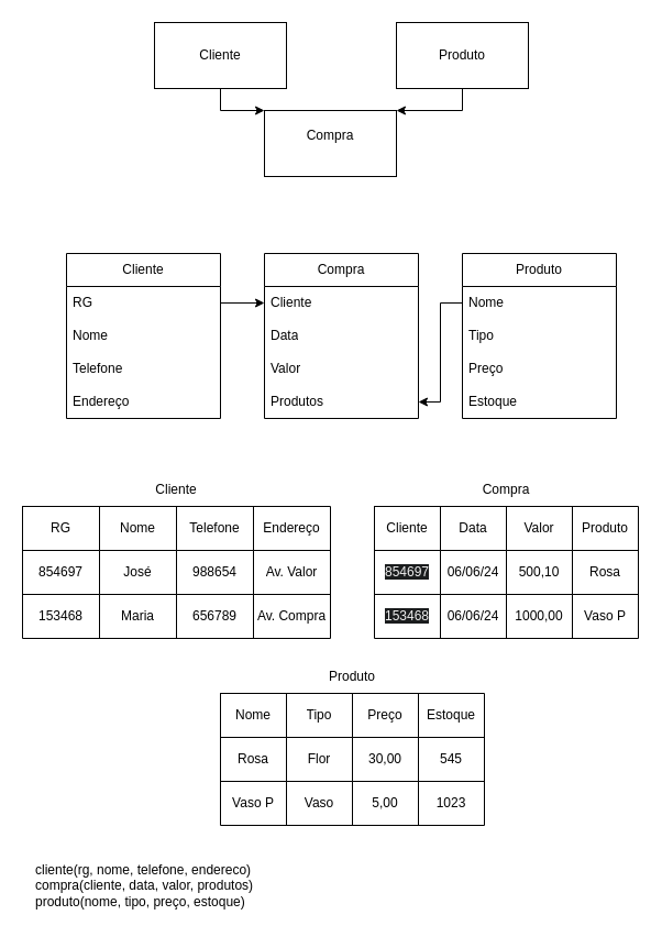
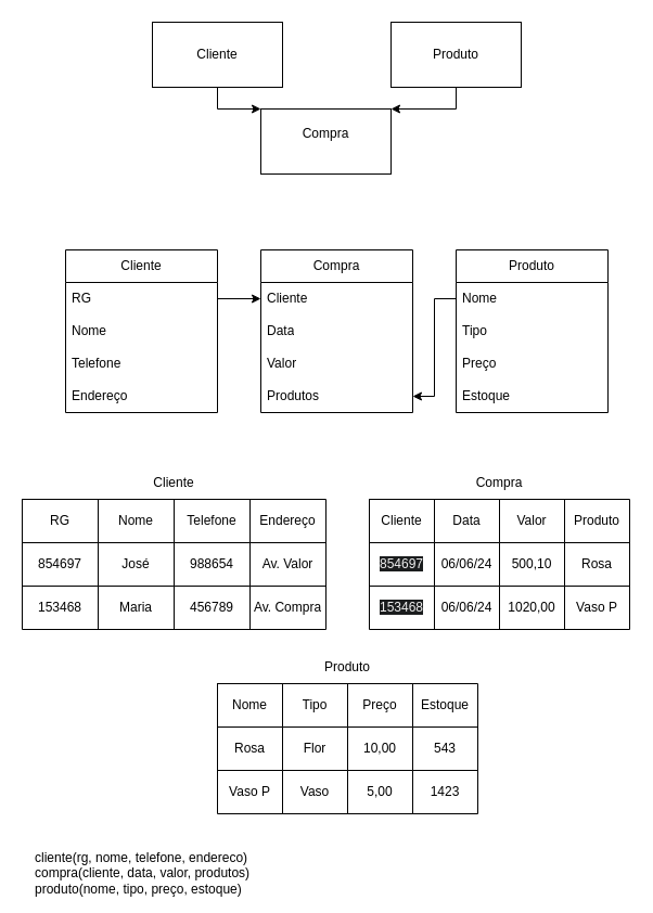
- <mxCell id="38" value="656789" style="shape=partialRectangle;html=1;whiteSpace=wrap;connectable=0;strokeColor=inherit;overflow=hidden;fillColor=none;top=0;left=0;bottom=0;right=0;pointerEvents=1;" parent="35" vertex="1"><mxGeometry x="140" width="70" height="40" as="geometry"><mxRectangle width="70" height="40" as="alternateBounds" /></mxGeometry></mxCell>
+ <mxCell id="38" value="456789" style="shape=partialRectangle;html=1;whiteSpace=wrap;connectable=0;strokeColor=inherit;overflow=hidden;fillColor=none;top=0;left=0;bottom=0;right=0;pointerEvents=1;" parent="35" vertex="1"><mxGeometry x="140" width="70" height="40" as="geometry"><mxRectangle width="70" height="40" as="alternateBounds" /></mxGeometry></mxCell>
- <mxCell id="54" value="1000,00" style="shape=partialRectangle;html=1;whiteSpace=wrap;connectable=0;strokeColor=inherit;overflow=hidden;fillColor=none;top=0;left=0;bottom=0;right=0;pointerEvents=1;" parent="51" vertex="1"><mxGeometry x="120" width="60" height="40" as="geometry"><mxRectangle width="60" height="40" as="alternateBounds" /></mxGeometry></mxCell>
+ <mxCell id="54" value="1020,00" style="shape=partialRectangle;html=1;whiteSpace=wrap;connectable=0;strokeColor=inherit;overflow=hidden;fillColor=none;top=0;left=0;bottom=0;right=0;pointerEvents=1;" parent="51" vertex="1"><mxGeometry x="120" width="60" height="40" as="geometry"><mxRectangle width="60" height="40" as="alternateBounds" /></mxGeometry></mxCell>
- <mxCell id="65" value="30,00" style="shape=partialRectangle;html=1;whiteSpace=wrap;connectable=0;strokeColor=inherit;overflow=hidden;fillColor=none;top=0;left=0;bottom=0;right=0;pointerEvents=1;" parent="62" vertex="1"><mxGeometry x="120" width="60" height="40" as="geometry"><mxRectangle width="60" height="40" as="alternateBounds" /></mxGeometry></mxCell>
+ <mxCell id="65" value="10,00" style="shape=partialRectangle;html=1;whiteSpace=wrap;connectable=0;strokeColor=inherit;overflow=hidden;fillColor=none;top=0;left=0;bottom=0;right=0;pointerEvents=1;" parent="62" vertex="1"><mxGeometry x="120" width="60" height="40" as="geometry"><mxRectangle width="60" height="40" as="alternateBounds" /></mxGeometry></mxCell>
- <mxCell id="66" value="545" style="shape=partialRectangle;html=1;whiteSpace=wrap;connectable=0;strokeColor=inherit;overflow=hidden;fillColor=none;top=0;left=0;bottom=0;right=0;pointerEvents=1;" parent="62" vertex="1"><mxGeometry x="180" width="60" height="40" as="geometry"><mxRectangle width="60" height="40" as="alternateBounds" /></mxGeometry></mxCell>
+ <mxCell id="66" value="543" style="shape=partialRectangle;html=1;whiteSpace=wrap;connectable=0;strokeColor=inherit;overflow=hidden;fillColor=none;top=0;left=0;bottom=0;right=0;pointerEvents=1;" parent="62" vertex="1"><mxGeometry x="180" width="60" height="40" as="geometry"><mxRectangle width="60" height="40" as="alternateBounds" /></mxGeometry></mxCell>
- <mxCell id="71" value="1023" style="shape=partialRectangle;html=1;whiteSpace=wrap;connectable=0;strokeColor=inherit;overflow=hidden;fillColor=none;top=0;left=0;bottom=0;right=0;pointerEvents=1;" parent="67" vertex="1"><mxGeometry x="180" width="60" height="40" as="geometry"><mxRectangle width="60" height="40" as="alternateBounds" /></mxGeometry></mxCell>
+ <mxCell id="71" value="1423" style="shape=partialRectangle;html=1;whiteSpace=wrap;connectable=0;strokeColor=inherit;overflow=hidden;fillColor=none;top=0;left=0;bottom=0;right=0;pointerEvents=1;" parent="67" vertex="1"><mxGeometry x="180" width="60" height="40" as="geometry"><mxRectangle width="60" height="40" as="alternateBounds" /></mxGeometry></mxCell>
